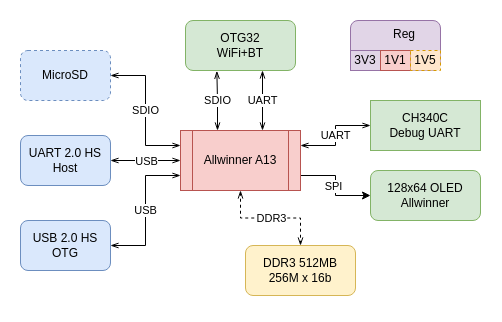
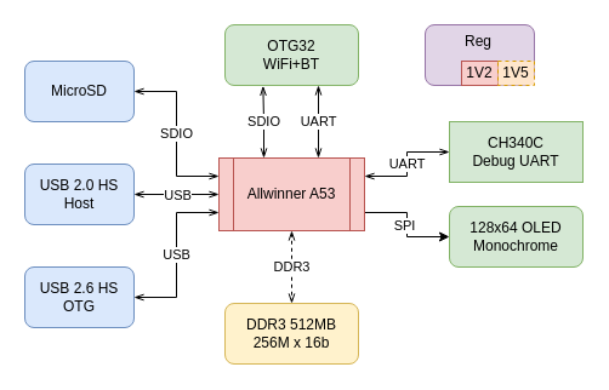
- <mxCell id="21" value="Reg" style="text;html=1;strokeColor=none;fillColor=none;align=center;verticalAlign=middle;whiteSpace=wrap;rounded=0;" parent="1" vertex="1"><mxGeometry x="384" y="24" width="40" height="20" as="geometry" /></mxCell>
+ <mxCell id="21" value="Reg" style="text;html=1;strokeColor=none;fillColor=none;align=center;verticalAlign=middle;whiteSpace=wrap;rounded=0;" parent="1" vertex="1"><mxGeometry x="374" y="24" width="40" height="20" as="geometry" /></mxCell>
- <mxCell id="18" value="3V3" style="rounded=0;whiteSpace=wrap;html=1;fillColor=#e1d5e7;strokeColor=#9673a6;" parent="1" vertex="1"><mxGeometry x="350" y="50" width="30" height="20" as="geometry" /></mxCell>
- <mxCell id="19" value="1V1" style="rounded=0;whiteSpace=wrap;html=1;fillColor=#f8cecc;strokeColor=#b85450;" parent="1" vertex="1"><mxGeometry x="380" y="50" width="30" height="20" as="geometry" /></mxCell>
+ <mxCell id="19" value="1V2" style="rounded=0;whiteSpace=wrap;html=1;fillColor=#f8cecc;strokeColor=#b85450;" parent="1" vertex="1"><mxGeometry x="380" y="50" width="30" height="20" as="geometry" /></mxCell>
- <mxCell id="14" value="MicroSD" style="rounded=1;whiteSpace=wrap;html=1;fillColor=#dae8fc;strokeColor=#6c8ebf;dashed=1;" parent="1" vertex="1"><mxGeometry x="20" y="50" width="90" height="50" as="geometry" /></mxCell>
+ <mxCell id="14" value="MicroSD" style="rounded=1;whiteSpace=wrap;html=1;fillColor=#dae8fc;strokeColor=#6c8ebf;" parent="1" vertex="1"><mxGeometry x="20" y="50" width="90" height="50" as="geometry" /></mxCell>
- <mxCell id="16" value="&lt;div&gt;UART 2.0 HS Host&lt;/div&gt;" style="rounded=1;whiteSpace=wrap;html=1;fillColor=#dae8fc;strokeColor=#6c8ebf;" parent="1" vertex="1"><mxGeometry x="20" y="135" width="90" height="50" as="geometry" /></mxCell>
+ <mxCell id="16" value="&lt;div&gt;USB 2.0 HS Host&lt;/div&gt;" style="rounded=1;whiteSpace=wrap;html=1;fillColor=#dae8fc;strokeColor=#6c8ebf;" parent="1" vertex="1"><mxGeometry x="20" y="135" width="90" height="50" as="geometry" /></mxCell>
- <mxCell id="10" value="Allwinner A13" style="shape=process;whiteSpace=wrap;html=1;backgroundOutline=1;fillColor=#f8cecc;strokeColor=#b85450;" parent="1" vertex="1"><mxGeometry x="180" y="130" width="120" height="60" as="geometry" /></mxCell>
+ <mxCell id="10" value="Allwinner A53" style="shape=process;whiteSpace=wrap;html=1;backgroundOutline=1;fillColor=#f8cecc;strokeColor=#b85450;" parent="1" vertex="1"><mxGeometry x="180" y="130" width="120" height="60" as="geometry" /></mxCell>
- <mxCell id="23" value="&lt;div&gt;128x64 OLED&lt;/div&gt;&lt;div&gt;Allwinner&lt;br&gt;&lt;/div&gt;" style="rounded=1;whiteSpace=wrap;html=1;fillColor=#d5e8d4;strokeColor=#82b366;" vertex="1" parent="1"><mxGeometry x="370" y="170" width="110" height="50" as="geometry" /></mxCell>
+ <mxCell id="23" value="&lt;div&gt;128x64 OLED&lt;/div&gt;&lt;div&gt;Monochrome&lt;br&gt;&lt;/div&gt;" style="rounded=1;whiteSpace=wrap;html=1;fillColor=#d5e8d4;strokeColor=#82b366;" vertex="1" parent="1"><mxGeometry x="370" y="170" width="110" height="50" as="geometry" /></mxCell>
- <mxCell id="15" value="USB 2.0 HS OTG" style="rounded=1;whiteSpace=wrap;html=1;fillColor=#dae8fc;strokeColor=#6c8ebf;" parent="1" vertex="1"><mxGeometry x="20" y="220" width="90" height="50" as="geometry" /></mxCell>
+ <mxCell id="15" value="USB 2.6 HS OTG" style="rounded=1;whiteSpace=wrap;html=1;fillColor=#dae8fc;strokeColor=#6c8ebf;" parent="1" vertex="1"><mxGeometry x="20" y="220" width="90" height="50" as="geometry" /></mxCell>
- <mxCell id="11" value="&lt;div&gt;DDR3 512MB&lt;br&gt;&lt;/div&gt;&lt;div&gt;256M x 16b&lt;br&gt;&lt;/div&gt;" style="rounded=1;whiteSpace=wrap;html=1;fillColor=#fff2cc;strokeColor=#d6b656;" parent="1" vertex="1"><mxGeometry x="245" y="245" width="110" height="50" as="geometry" /></mxCell>
+ <mxCell id="11" value="&lt;div&gt;DDR3 512MB&lt;br&gt;&lt;/div&gt;&lt;div&gt;256M x 16b&lt;br&gt;&lt;/div&gt;" style="rounded=1;whiteSpace=wrap;html=1;fillColor=#fff2cc;strokeColor=#d6b656;" parent="1" vertex="1"><mxGeometry x="185" y="250" width="110" height="50" as="geometry" /></mxCell>
